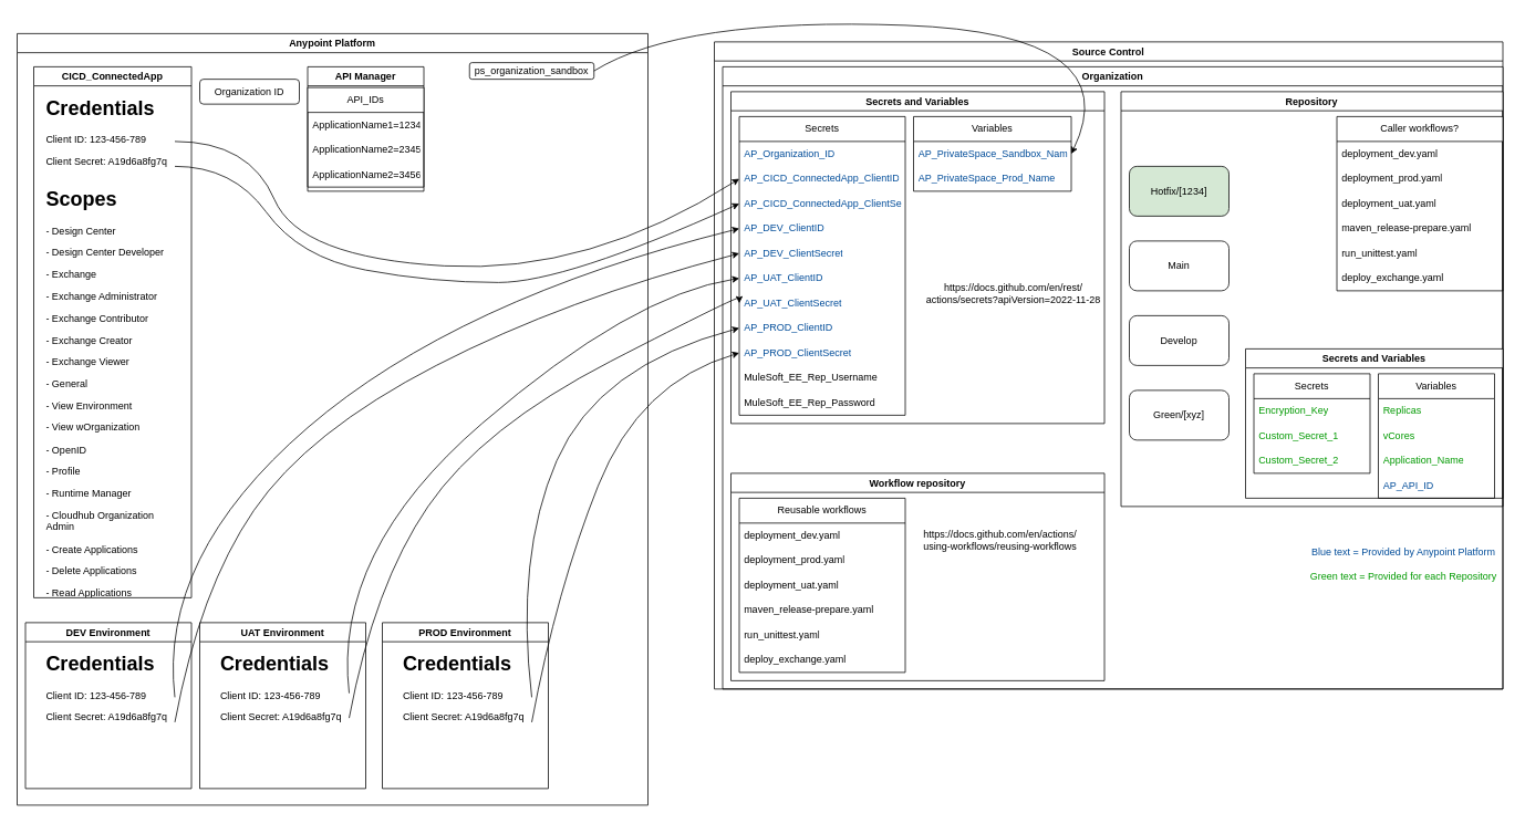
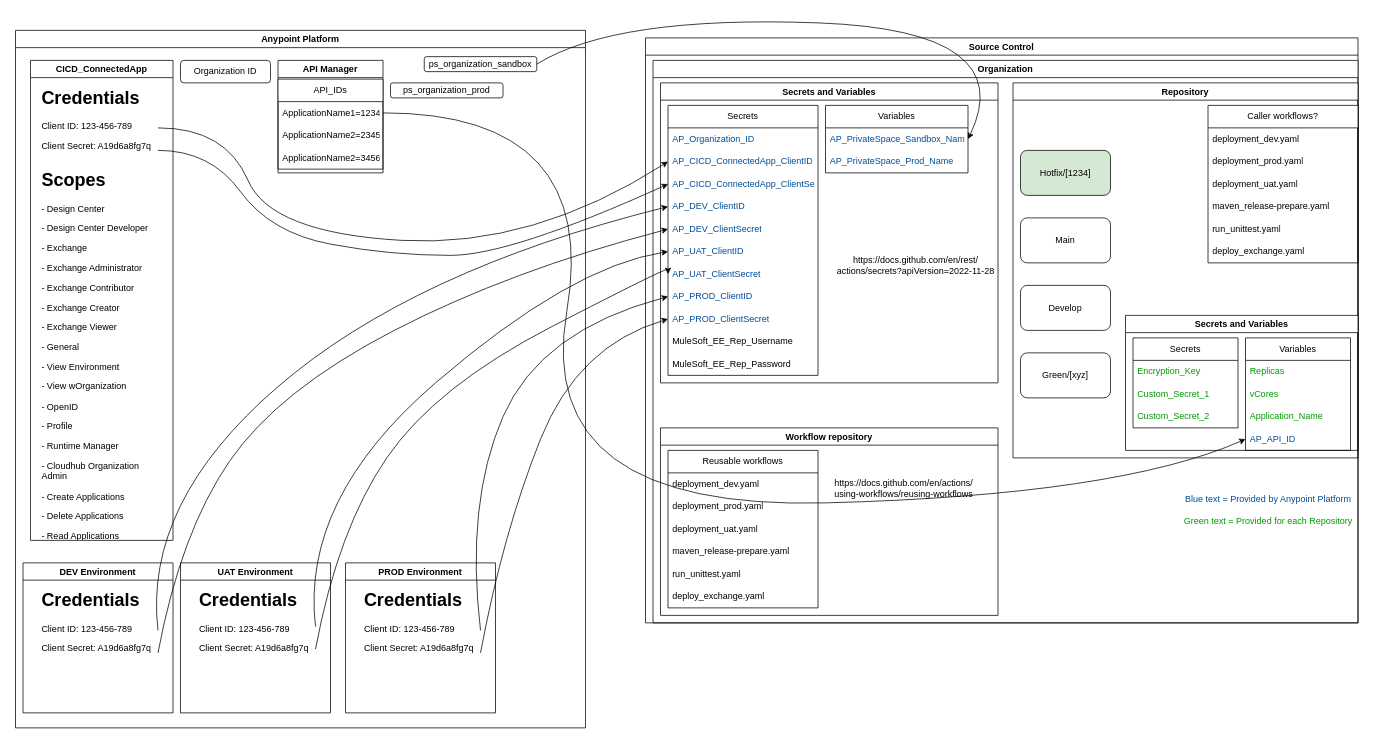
- <mxCell id="6" value="Organization ID" style="rounded=1;whiteSpace=wrap;html=1;" parent="2" vertex="1"><mxGeometry x="220" y="55" width="120" height="30" as="geometry" /></mxCell>
+ <mxCell id="6" value="Organization ID" style="rounded=1;whiteSpace=wrap;html=1;" parent="2" vertex="1"><mxGeometry x="220" y="40" width="120" height="30" as="geometry" /></mxCell>
+ <mxCell id="21" value="ps_organization_prod" style="rounded=1;whiteSpace=wrap;html=1;" parent="2" vertex="1"><mxGeometry x="500" y="70" width="150" height="20" as="geometry" /></mxCell>
+ <mxCell id="71" value="" style="curved=1;endArrow=classic;html=1;rounded=0;exitX=1;exitY=0.5;exitDx=0;exitDy=0;entryX=0;entryY=0.5;entryDx=0;entryDy=0;" parent="1" source="9" target="53" edge="1"><mxGeometry width="50" height="50" relative="1" as="geometry"><mxPoint x="790" y="470" as="sourcePoint" /><mxPoint x="840" y="420" as="targetPoint" /><Array as="points"><mxPoint x="800" y="150" /><mxPoint x="710" y="680" /><mxPoint x="1490" y="660" /></Array></mxGeometry></mxCell>
